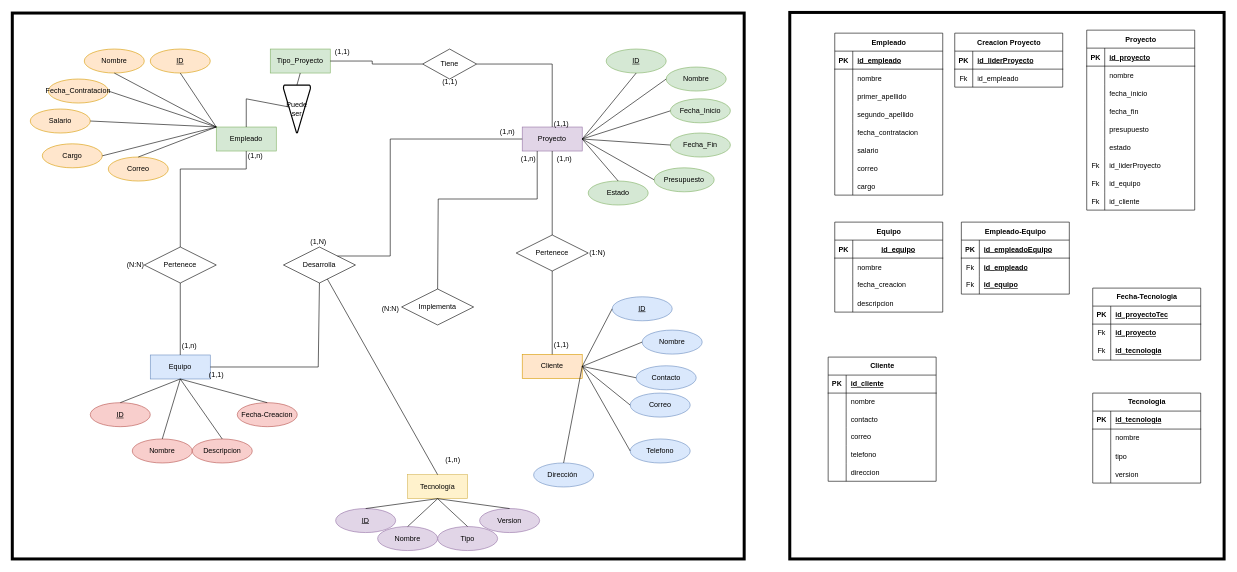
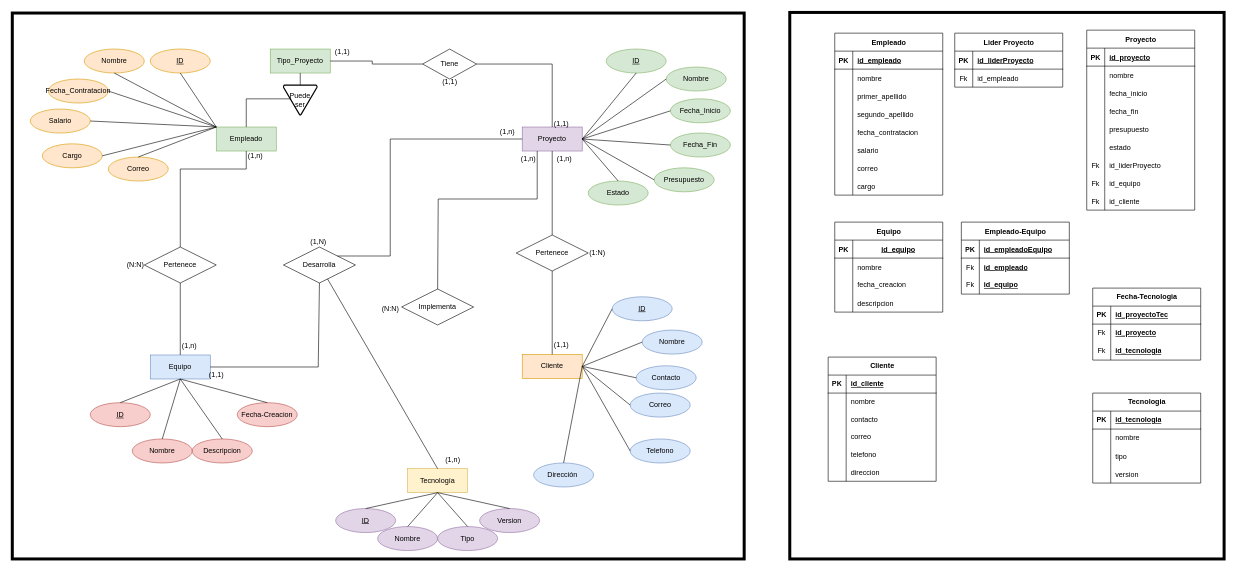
- <mxCell id="189" value="Creacion Proyecto" style="shape=table;startSize=30;container=1;collapsible=1;childLayout=tableLayout;fixedRows=1;rowLines=0;fontStyle=1;align=center;resizeLast=1;html=1;" parent="1" vertex="1"><mxGeometry x="1591" y="54.5" width="180" height="90" as="geometry" /></mxCell>
+ <mxCell id="189" value="Lider Proyecto" style="shape=table;startSize=30;container=1;collapsible=1;childLayout=tableLayout;fixedRows=1;rowLines=0;fontStyle=1;align=center;resizeLast=1;html=1;" parent="1" vertex="1"><mxGeometry x="1591" y="54.5" width="180" height="90" as="geometry" /></mxCell>
- <mxCell id="39" value="Puede ser" style="strokeWidth=2;html=1;shape=mxgraph.flowchart.merge_or_storage;whiteSpace=wrap;" parent="1" vertex="1"><mxGeometry x="472" y="141" width="45" height="80" as="geometry" /></mxCell>
+ <mxCell id="39" value="Puede ser" style="strokeWidth=2;html=1;shape=mxgraph.flowchart.merge_or_storage;whiteSpace=wrap;" parent="1" vertex="1"><mxGeometry x="472" y="141" width="56" height="50" as="geometry" /></mxCell>
- <mxCell id="7" value="Tecnología" style="whiteSpace=wrap;html=1;align=center;fillColor=#fff2cc;strokeColor=#d6b656;" parent="1" vertex="1"><mxGeometry x="679" y="790.5" width="100" height="40" as="geometry" /></mxCell>
+ <mxCell id="7" value="Tecnología" style="whiteSpace=wrap;html=1;align=center;fillColor=#fff2cc;strokeColor=#d6b656;" parent="1" vertex="1"><mxGeometry x="679" y="780.5" width="100" height="40" as="geometry" /></mxCell>
